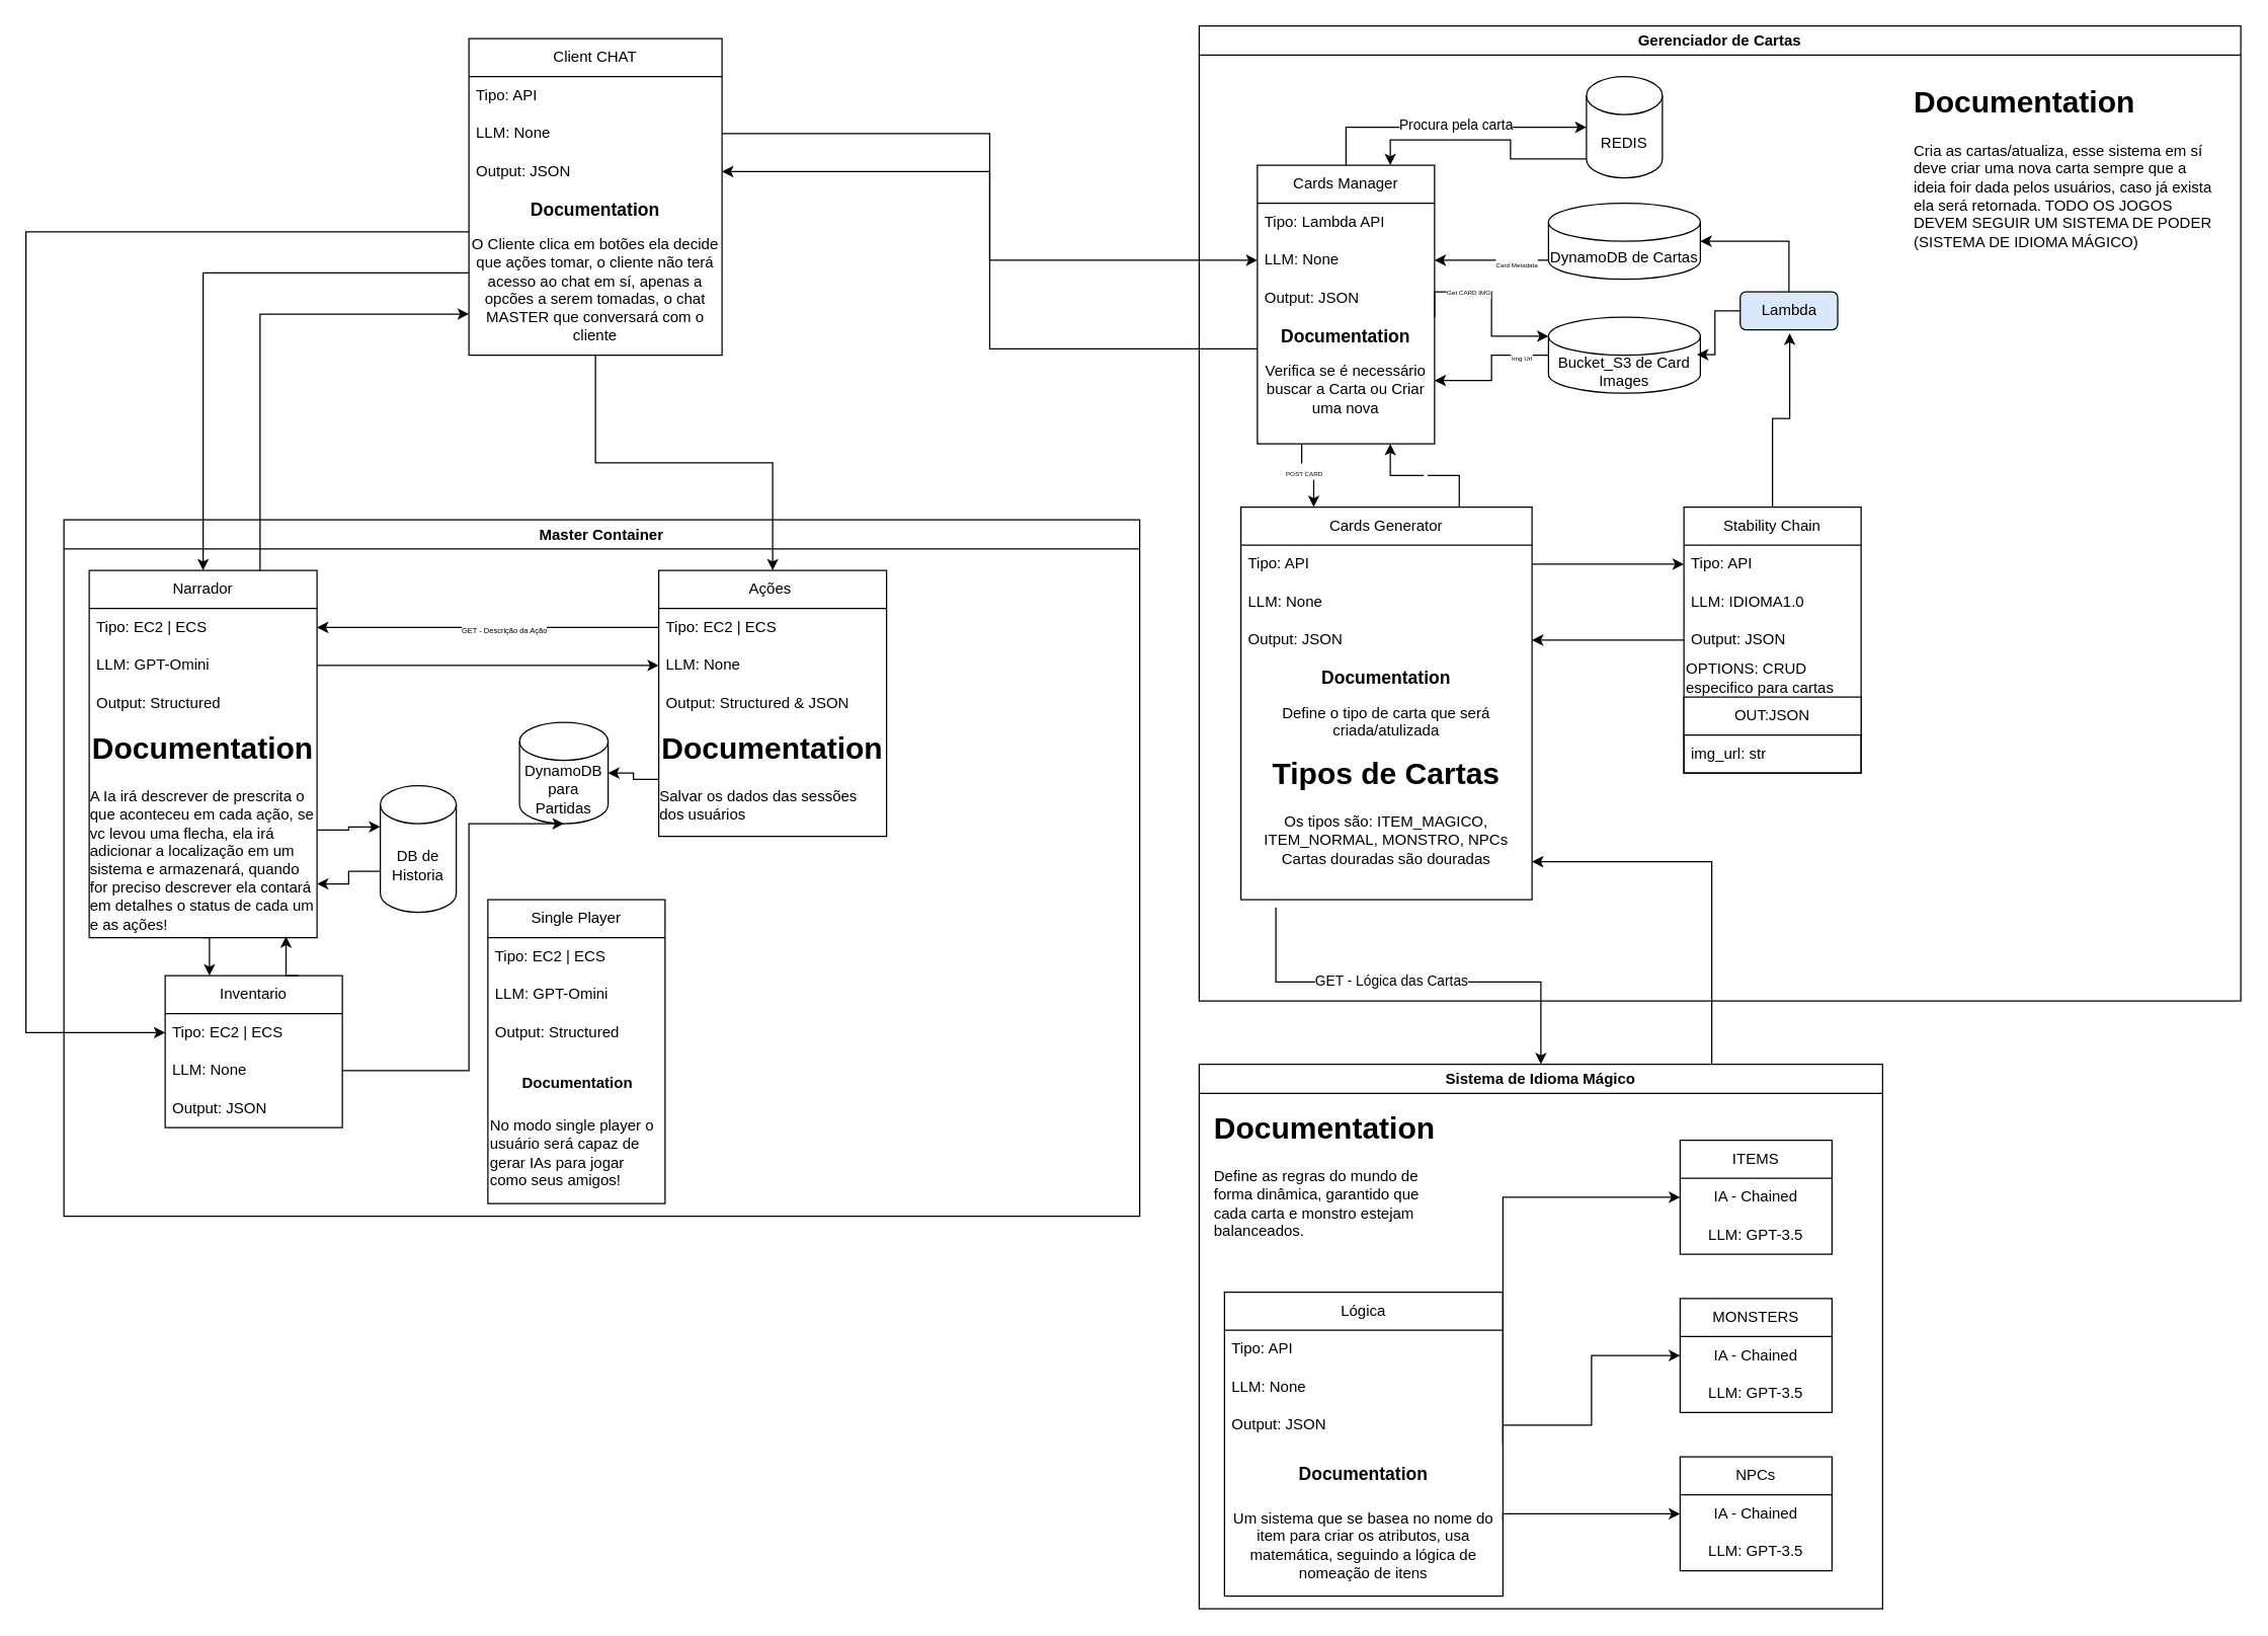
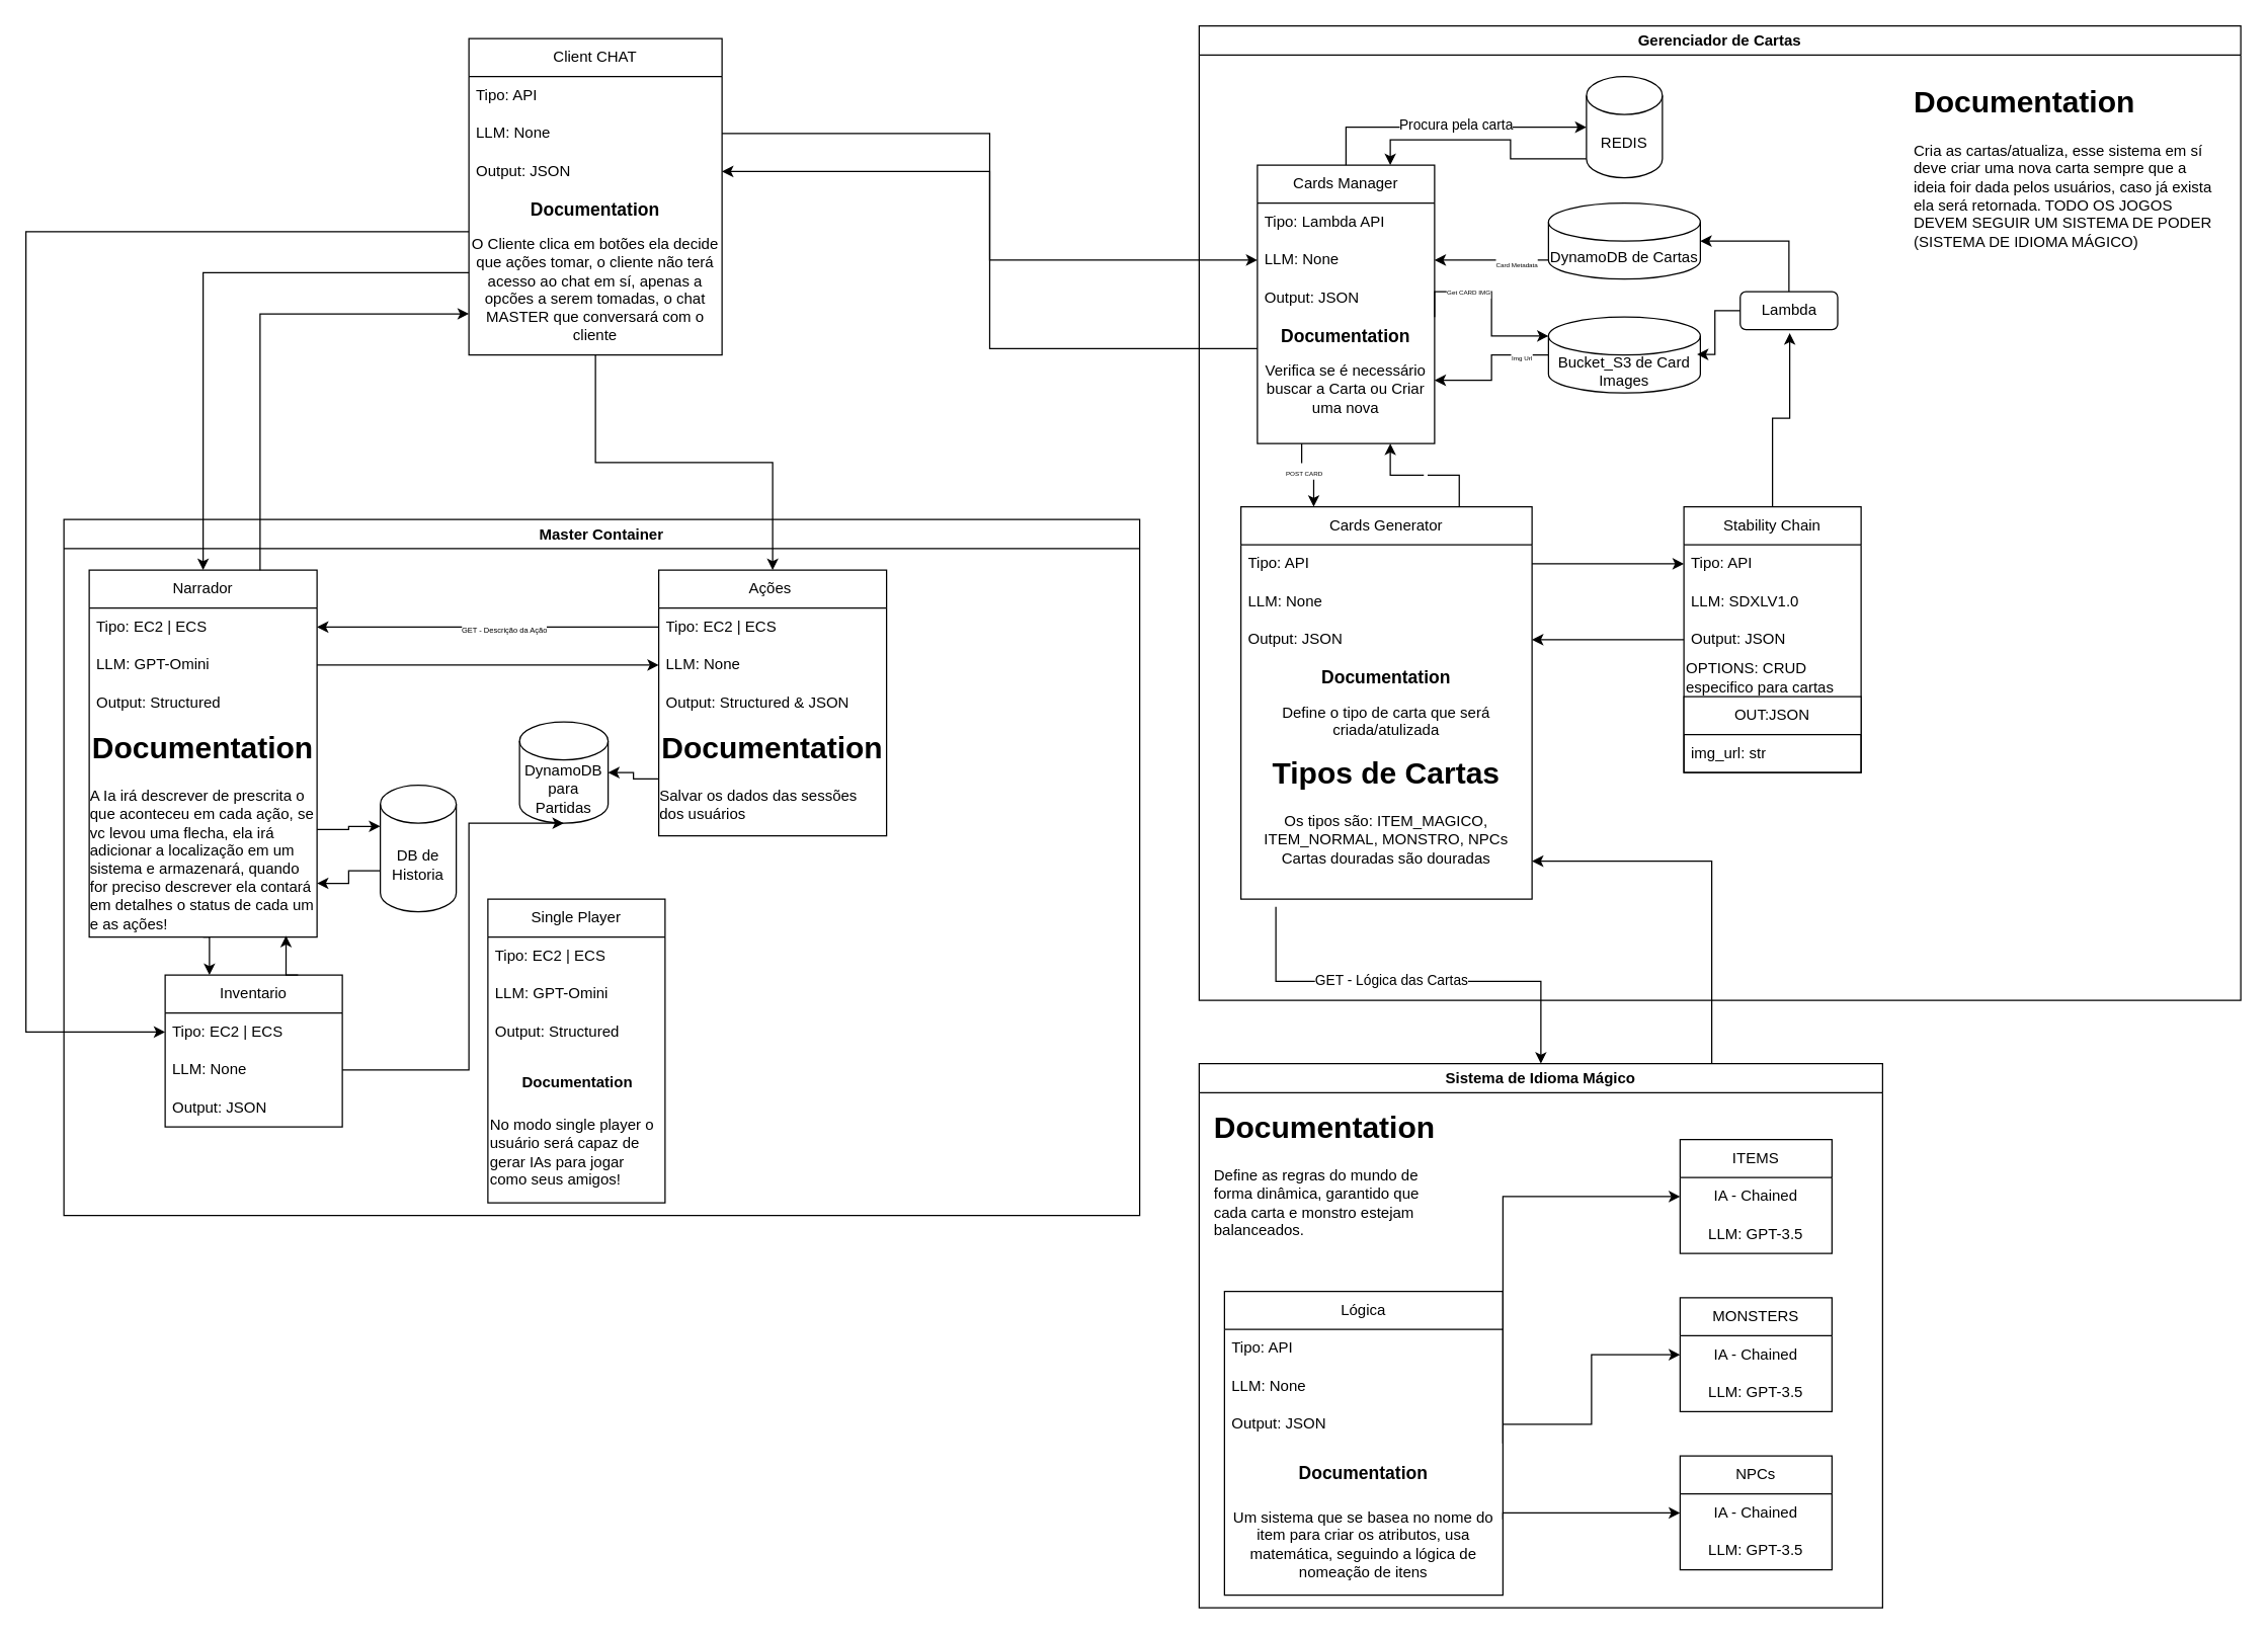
- <mxCell id="45" value="Lambda" style="rounded=1;whiteSpace=wrap;html=1;fillColor=#dae8fc;" vertex="1" parent="8"><mxGeometry x="427.5" y="210" width="77" height="30" as="geometry" /></mxCell>
+ <mxCell id="45" value="Lambda" style="rounded=1;whiteSpace=wrap;html=1;" vertex="1" parent="8"><mxGeometry x="427.5" y="210" width="77" height="30" as="geometry" /></mxCell>
- <mxCell id="33" value="LLM: IDIOMA1.0" style="text;strokeColor=none;fillColor=none;align=left;verticalAlign=middle;spacingLeft=4;spacingRight=4;overflow=hidden;points=[[0,0.5],[1,0.5]];portConstraint=eastwest;rotatable=0;whiteSpace=wrap;html=1;" vertex="1" parent="31"><mxGeometry y="60" width="140" height="30" as="geometry" /></mxCell>
+ <mxCell id="33" value="LLM: SDXLV1.0" style="text;strokeColor=none;fillColor=none;align=left;verticalAlign=middle;spacingLeft=4;spacingRight=4;overflow=hidden;points=[[0,0.5],[1,0.5]];portConstraint=eastwest;rotatable=0;whiteSpace=wrap;html=1;" vertex="1" parent="31"><mxGeometry y="60" width="140" height="30" as="geometry" /></mxCell>
